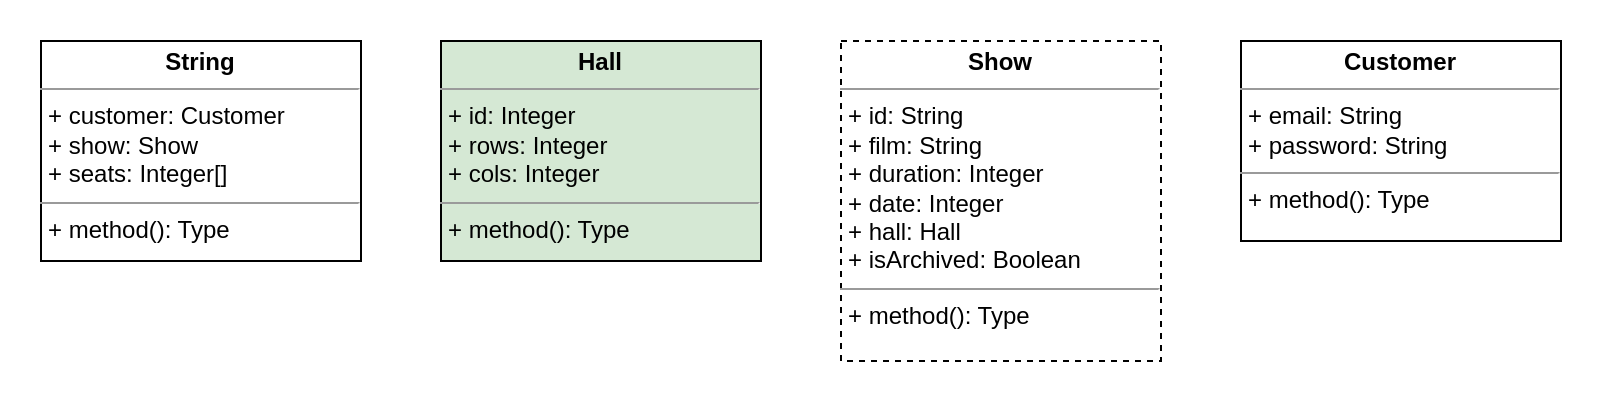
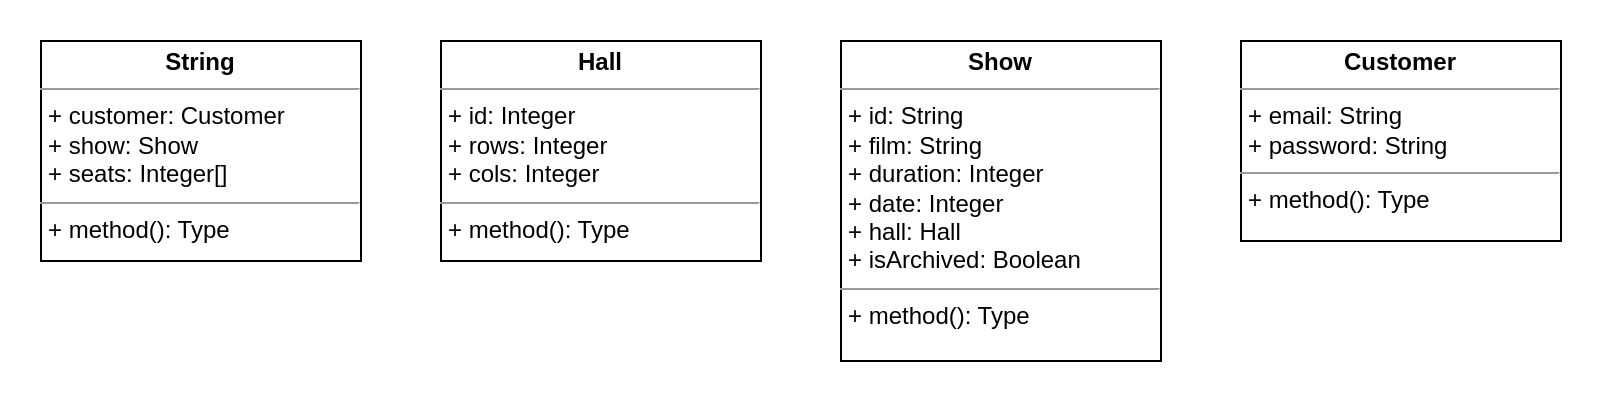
- <mxCell id="4" value="&lt;p style=&quot;margin:0px;margin-top:4px;text-align:center;&quot;&gt;&lt;b&gt;Hall&lt;/b&gt;&lt;/p&gt;&lt;hr size=&quot;1&quot;&gt;&lt;p style=&quot;margin:0px;margin-left:4px;&quot;&gt;+ id: Integer&lt;/p&gt;&lt;p style=&quot;margin:0px;margin-left:4px;&quot;&gt;+ rows: Integer&lt;/p&gt;&lt;p style=&quot;margin:0px;margin-left:4px;&quot;&gt;+ cols: Integer&lt;/p&gt;&lt;hr size=&quot;1&quot;&gt;&lt;p style=&quot;margin:0px;margin-left:4px;&quot;&gt;+ method(): Type&lt;/p&gt;" style="verticalAlign=top;align=left;overflow=fill;fontSize=12;fontFamily=Helvetica;html=1;fillColor=#d5e8d4;" vertex="1" parent="1"><mxGeometry x="220" y="20" width="160" height="110" as="geometry" /></mxCell>
+ <mxCell id="4" value="&lt;p style=&quot;margin:0px;margin-top:4px;text-align:center;&quot;&gt;&lt;b&gt;Hall&lt;/b&gt;&lt;/p&gt;&lt;hr size=&quot;1&quot;&gt;&lt;p style=&quot;margin:0px;margin-left:4px;&quot;&gt;+ id: Integer&lt;/p&gt;&lt;p style=&quot;margin:0px;margin-left:4px;&quot;&gt;+ rows: Integer&lt;/p&gt;&lt;p style=&quot;margin:0px;margin-left:4px;&quot;&gt;+ cols: Integer&lt;/p&gt;&lt;hr size=&quot;1&quot;&gt;&lt;p style=&quot;margin:0px;margin-left:4px;&quot;&gt;+ method(): Type&lt;/p&gt;" style="verticalAlign=top;align=left;overflow=fill;fontSize=12;fontFamily=Helvetica;html=1;" vertex="1" parent="1"><mxGeometry x="220" y="20" width="160" height="110" as="geometry" /></mxCell>
- <mxCell id="3" value="&lt;p style=&quot;margin:0px;margin-top:4px;text-align:center;&quot;&gt;&lt;b&gt;Show&lt;/b&gt;&lt;/p&gt;&lt;hr size=&quot;1&quot;&gt;&lt;p style=&quot;margin:0px;margin-left:4px;&quot;&gt;+ id: String&lt;/p&gt;&lt;p style=&quot;margin:0px;margin-left:4px;&quot;&gt;+ film: String&lt;/p&gt;&lt;p style=&quot;margin:0px;margin-left:4px;&quot;&gt;+ duration: Integer&lt;/p&gt;&lt;p style=&quot;margin:0px;margin-left:4px;&quot;&gt;+ date: Integer&lt;/p&gt;&lt;p style=&quot;margin:0px;margin-left:4px;&quot;&gt;+ hall: Hall&lt;/p&gt;&lt;p style=&quot;margin:0px;margin-left:4px;&quot;&gt;+ isArchived: Boolean&lt;/p&gt;&lt;hr size=&quot;1&quot;&gt;&lt;p style=&quot;margin:0px;margin-left:4px;&quot;&gt;+ method(): Type&lt;/p&gt;" style="verticalAlign=top;align=left;overflow=fill;fontSize=12;fontFamily=Helvetica;html=1;dashed=1;" vertex="1" parent="1"><mxGeometry x="420" y="20" width="160" height="160" as="geometry" /></mxCell>
+ <mxCell id="3" value="&lt;p style=&quot;margin:0px;margin-top:4px;text-align:center;&quot;&gt;&lt;b&gt;Show&lt;/b&gt;&lt;/p&gt;&lt;hr size=&quot;1&quot;&gt;&lt;p style=&quot;margin:0px;margin-left:4px;&quot;&gt;+ id: String&lt;/p&gt;&lt;p style=&quot;margin:0px;margin-left:4px;&quot;&gt;+ film: String&lt;/p&gt;&lt;p style=&quot;margin:0px;margin-left:4px;&quot;&gt;+ duration: Integer&lt;/p&gt;&lt;p style=&quot;margin:0px;margin-left:4px;&quot;&gt;+ date: Integer&lt;/p&gt;&lt;p style=&quot;margin:0px;margin-left:4px;&quot;&gt;+ hall: Hall&lt;/p&gt;&lt;p style=&quot;margin:0px;margin-left:4px;&quot;&gt;+ isArchived: Boolean&lt;/p&gt;&lt;hr size=&quot;1&quot;&gt;&lt;p style=&quot;margin:0px;margin-left:4px;&quot;&gt;+ method(): Type&lt;/p&gt;" style="verticalAlign=top;align=left;overflow=fill;fontSize=12;fontFamily=Helvetica;html=1;" vertex="1" parent="1"><mxGeometry x="420" y="20" width="160" height="160" as="geometry" /></mxCell>
